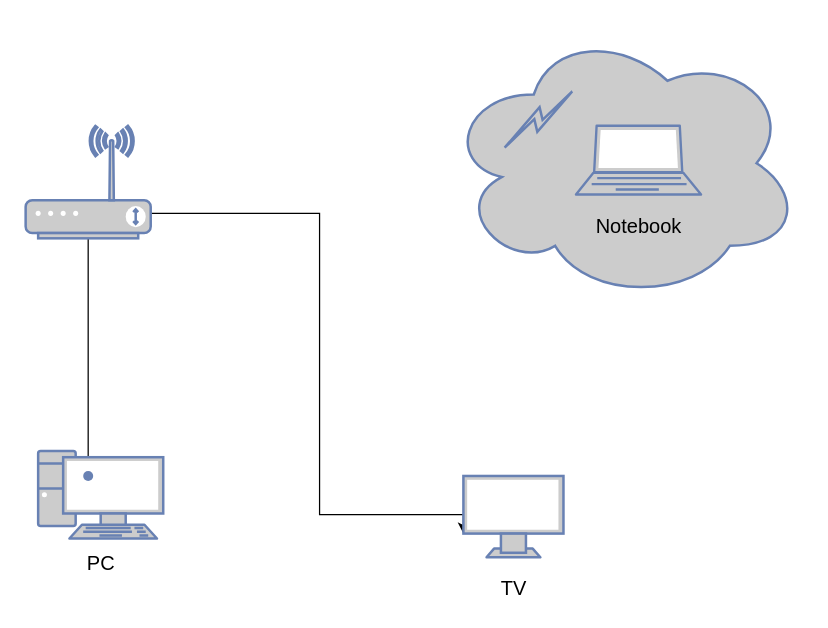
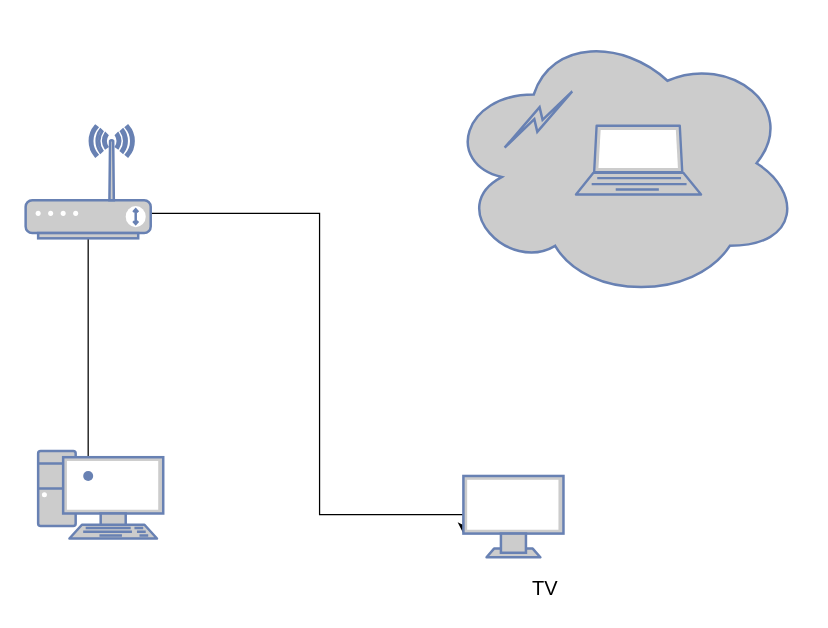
- <mxCell id="12" value="Notebook" style="text;html=1;align=center;verticalAlign=middle;resizable=0;points=[];autosize=1;strokeColor=none;fillColor=none;fontSize=16;" vertex="1" parent="1"><mxGeometry x="470" y="170" width="80" height="20" as="geometry" /></mxCell>
- <mxCell id="10" value="&lt;font style=&quot;font-size: 16px&quot;&gt;PC&lt;/font&gt;" style="text;html=1;align=center;verticalAlign=middle;resizable=0;points=[];autosize=1;strokeColor=none;fillColor=none;" vertex="1" parent="1"><mxGeometry x="60" y="440" width="40" height="20" as="geometry" /></mxCell>
- <mxCell id="11" value="TV" style="text;html=1;align=center;verticalAlign=middle;resizable=0;points=[];autosize=1;strokeColor=none;fillColor=none;fontSize=16;" vertex="1" parent="1"><mxGeometry x="390" y="460" width="40" height="20" as="geometry" /></mxCell>
+ <mxCell id="11" value="TV" style="text;html=1;align=center;verticalAlign=middle;resizable=0;points=[];autosize=1;strokeColor=none;fillColor=none;fontSize=16;" vertex="1" parent="1"><mxGeometry x="415" y="460" width="40" height="20" as="geometry" /></mxCell>
